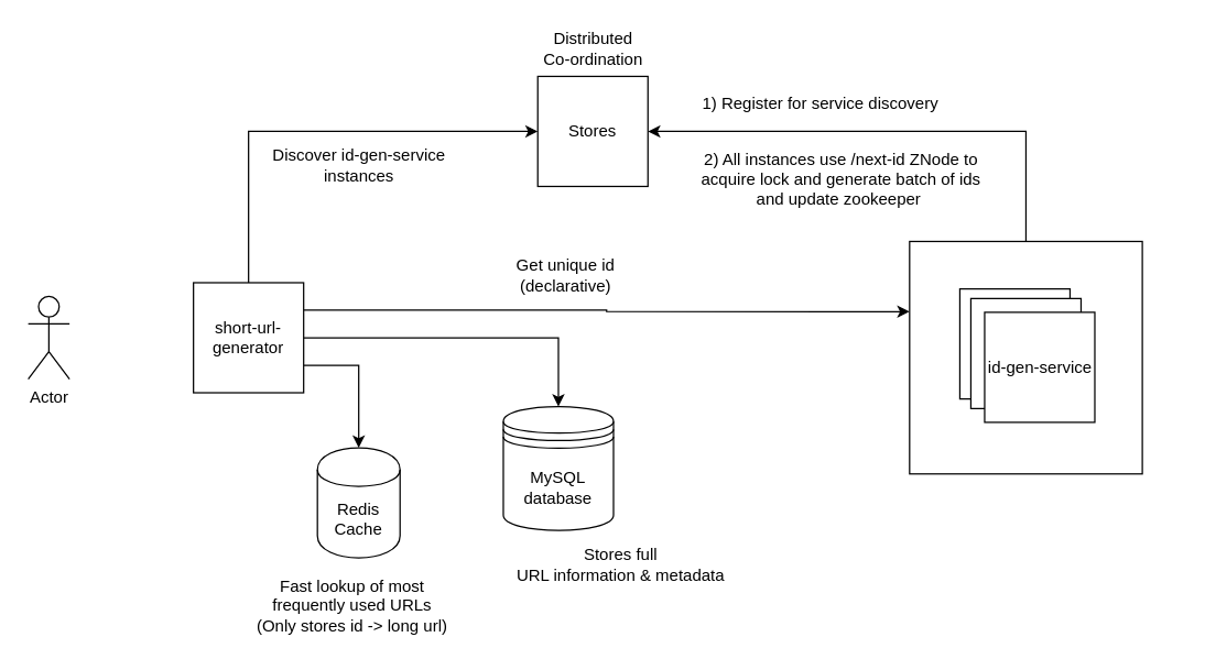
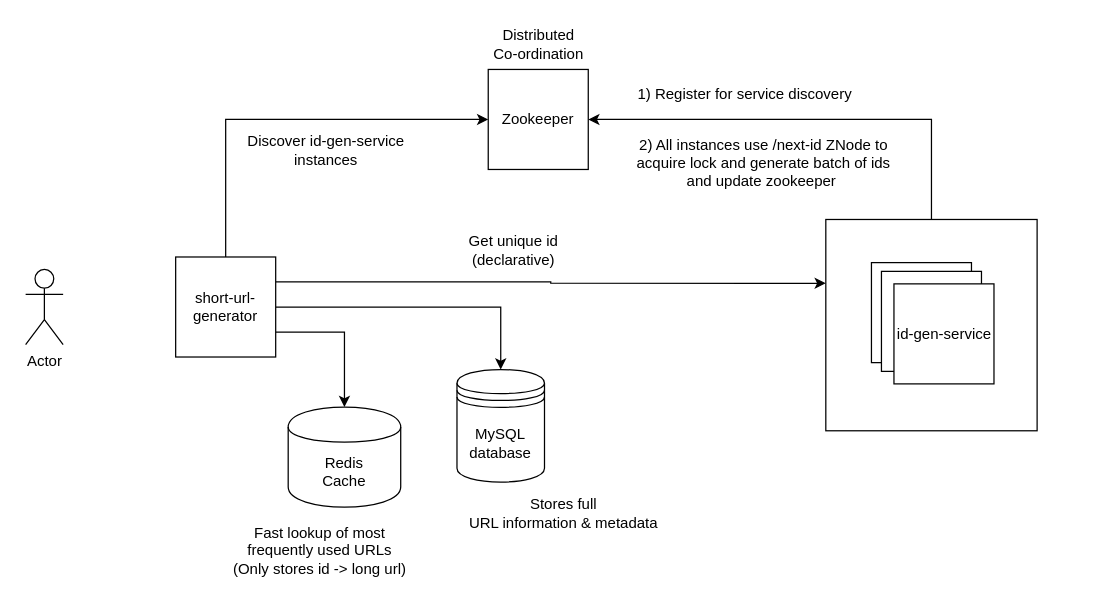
- <mxCell id="6" value="Stores" style="whiteSpace=wrap;html=1;aspect=fixed;" parent="1" vertex="1"><mxGeometry x="390" y="55" width="80" height="80" as="geometry" /></mxCell>
+ <mxCell id="6" value="Zookeeper" style="whiteSpace=wrap;html=1;aspect=fixed;" parent="1" vertex="1"><mxGeometry x="390" y="55" width="80" height="80" as="geometry" /></mxCell>
- <mxCell id="13" value="MySQL database" style="shape=datastore;whiteSpace=wrap;html=1;" parent="1" vertex="1"><mxGeometry x="365" y="295" width="80" height="90" as="geometry" /></mxCell>
+ <mxCell id="13" value="MySQL database" style="shape=datastore;whiteSpace=wrap;html=1;" parent="1" vertex="1"><mxGeometry x="365" y="295" width="70" height="90" as="geometry" /></mxCell>
- <mxCell id="15" value="Redis&lt;br&gt;Cache" style="shape=cylinder;whiteSpace=wrap;html=1;boundedLbl=1;backgroundOutline=1;" parent="1" vertex="1"><mxGeometry x="230" y="325" width="60" height="80" as="geometry" /></mxCell>
+ <mxCell id="15" value="Redis&lt;br&gt;Cache" style="shape=cylinder;whiteSpace=wrap;html=1;boundedLbl=1;backgroundOutline=1;" parent="1" vertex="1"><mxGeometry x="230" y="325" width="90" height="80" as="geometry" /></mxCell>
